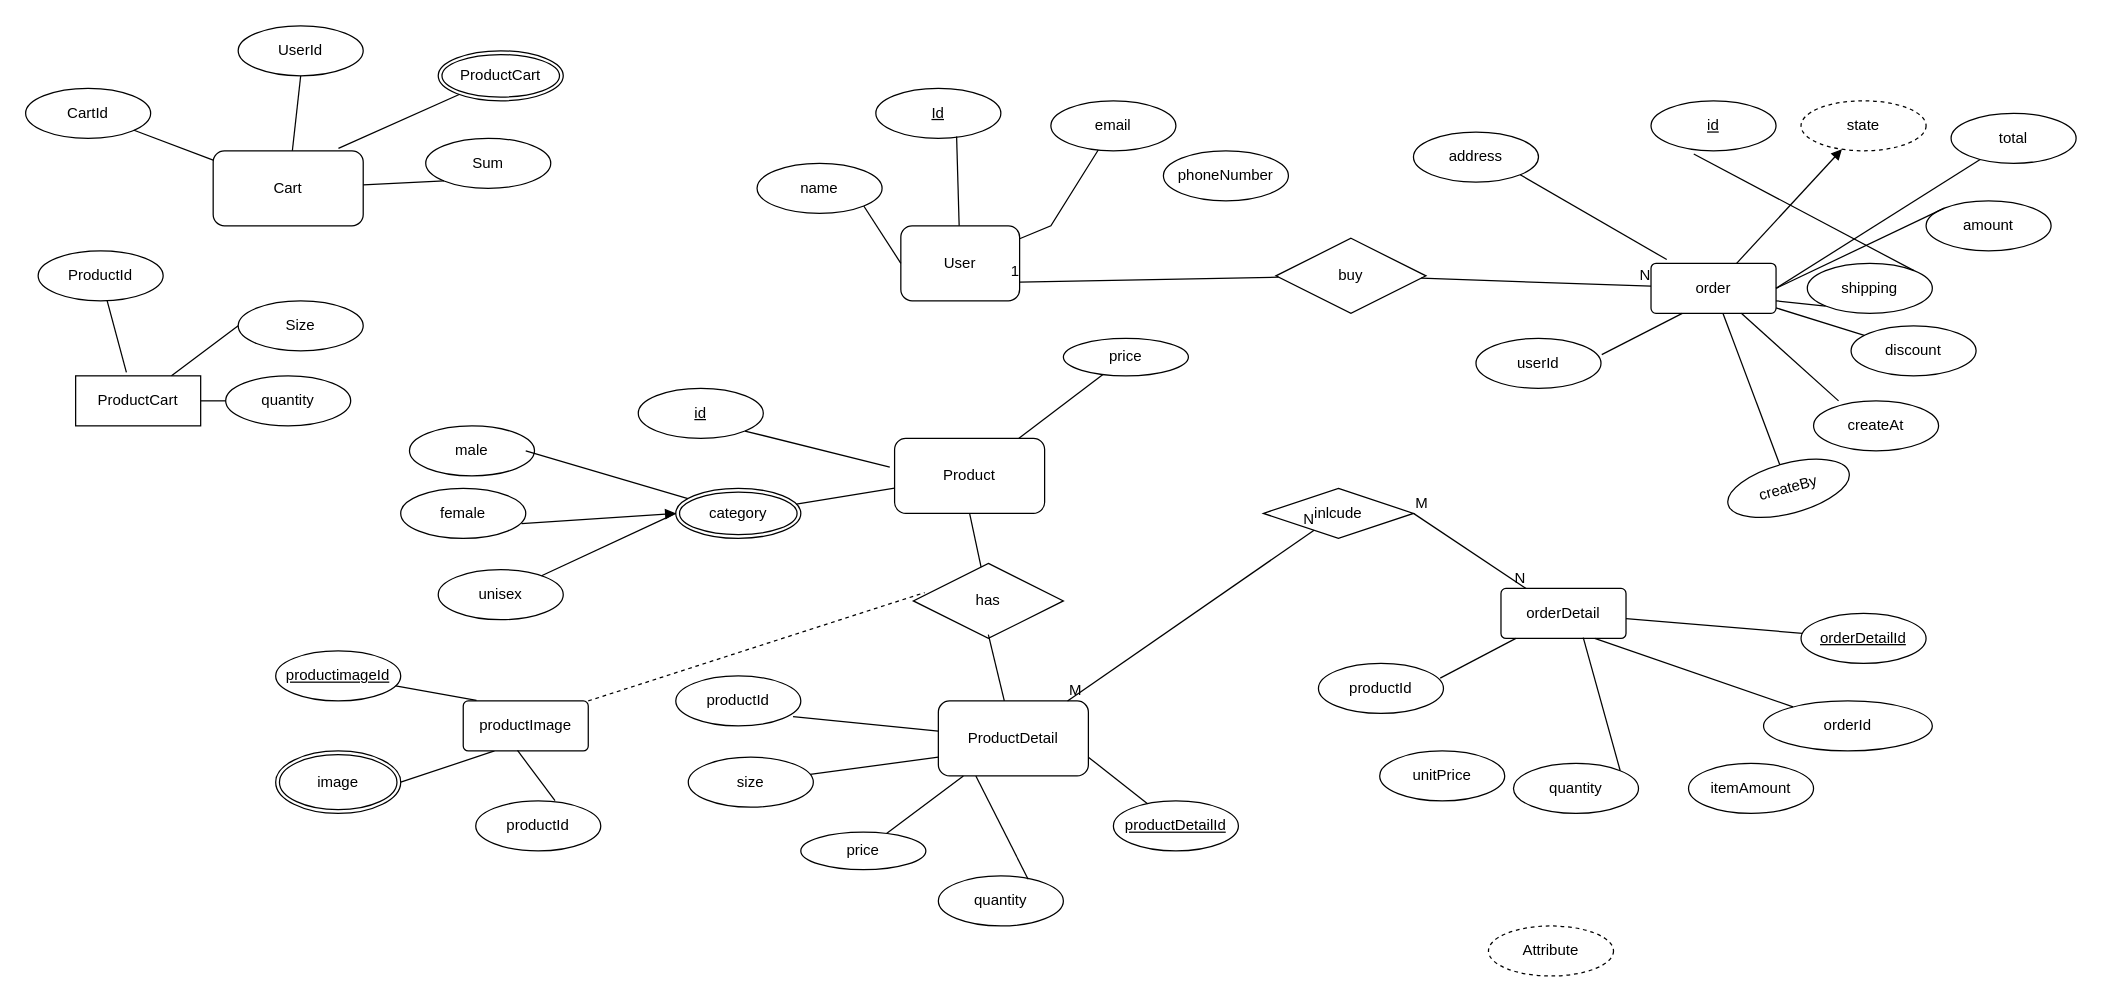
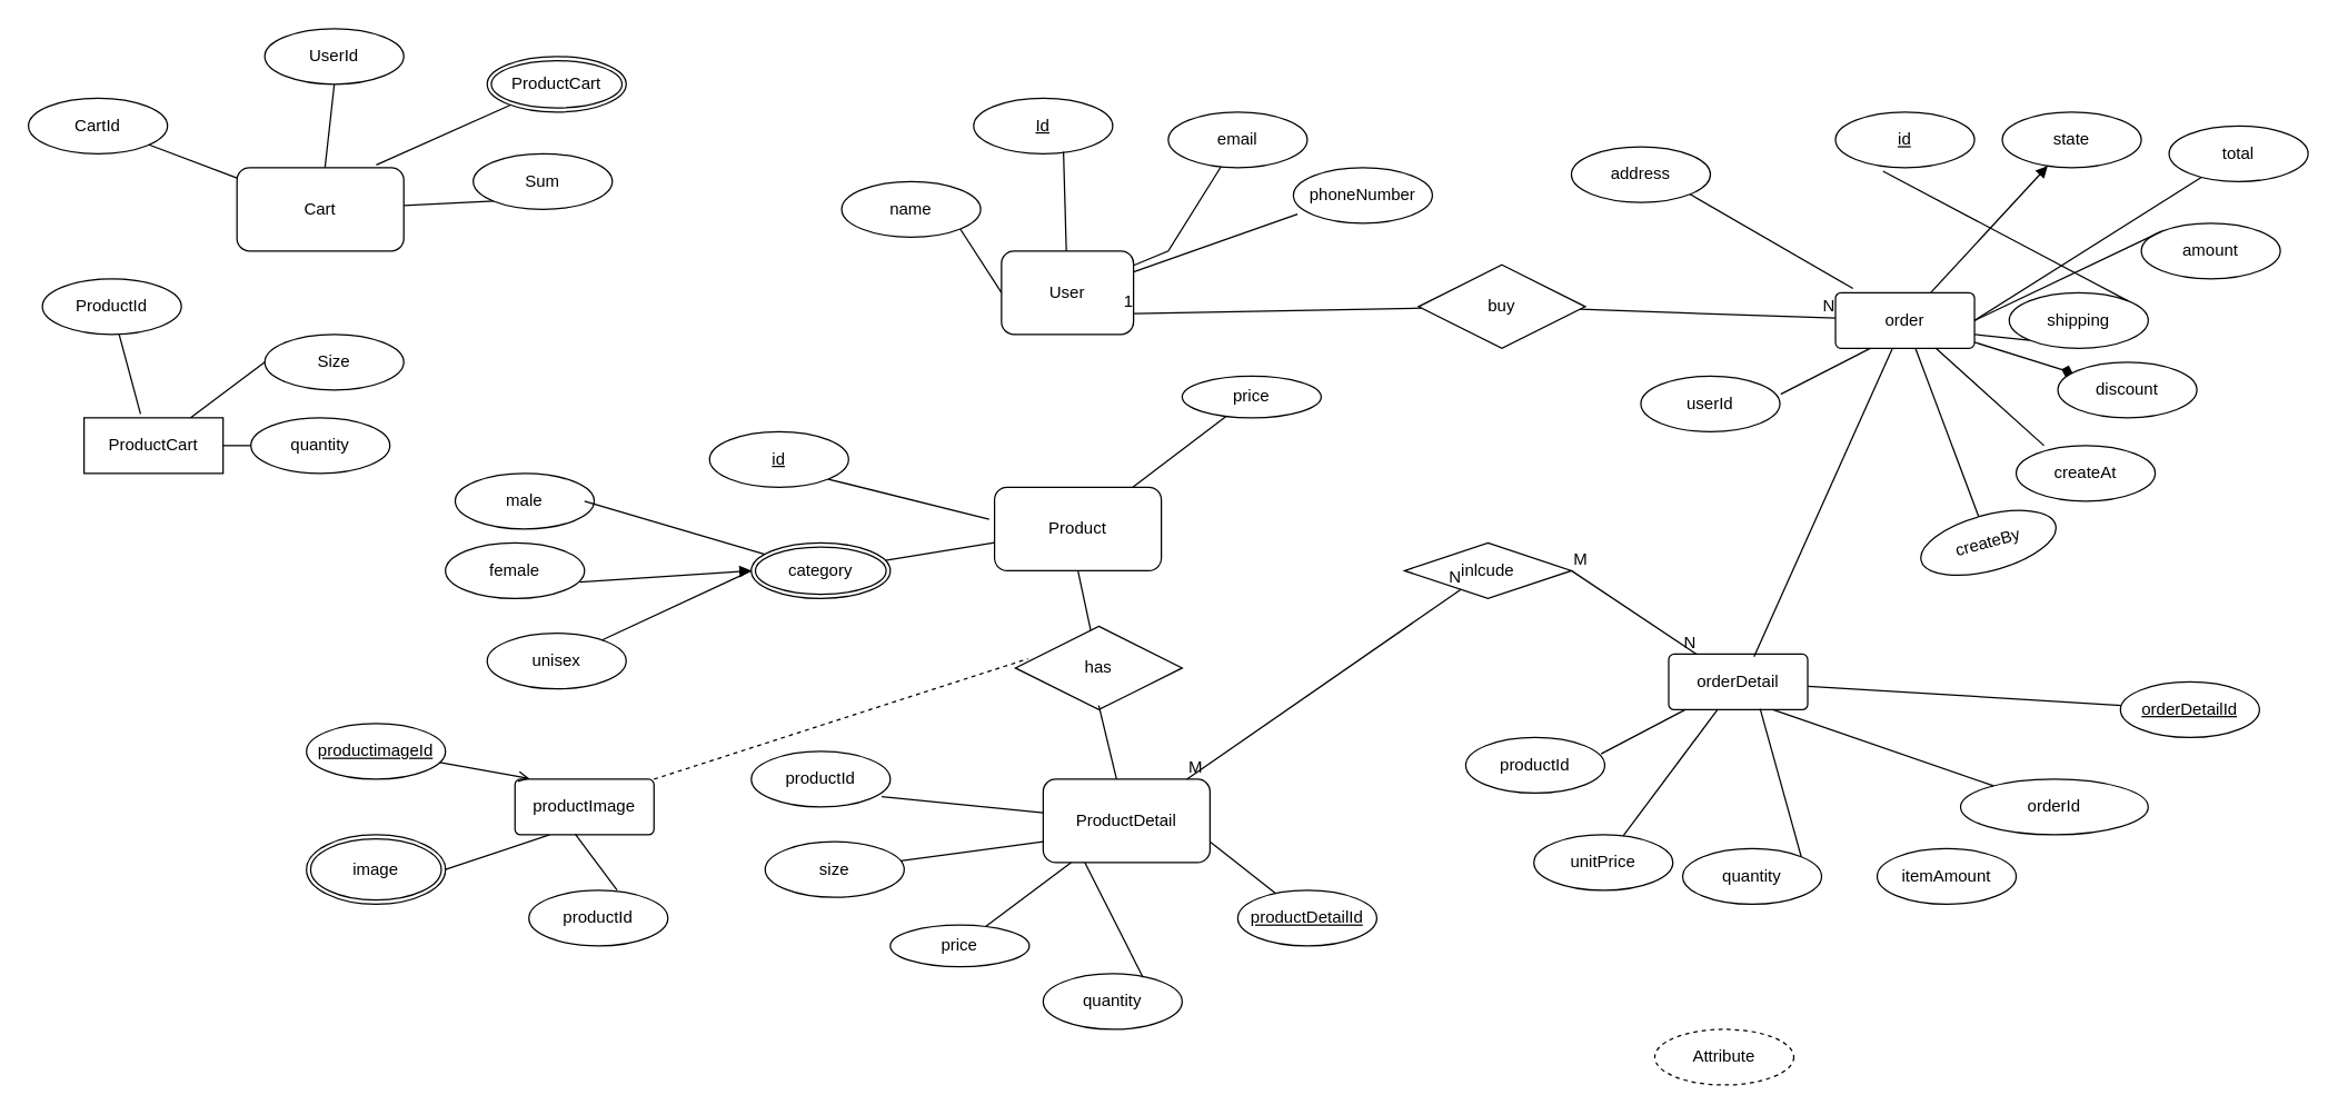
- <mxCell id="79" value="state" style="ellipse;whiteSpace=wrap;html=1;align=center;dashed=1;" parent="1" vertex="1"><mxGeometry x="1440" y="80" width="100" height="40" as="geometry" /></mxCell>
+ <mxCell id="79" value="state" style="ellipse;whiteSpace=wrap;html=1;align=center;" parent="1" vertex="1"><mxGeometry x="1440" y="80" width="100" height="40" as="geometry" /></mxCell>
+ <mxCell id="12" value="" style="endArrow=none;html=1;rounded=0;entryX=0.03;entryY=0.835;entryDx=0;entryDy=0;entryPerimeter=0;exitX=1;exitY=0.25;exitDx=0;exitDy=0;" parent="1" source="2" target="9" edge="1"><mxGeometry relative="1" as="geometry"><mxPoint x="850" y="200" as="sourcePoint" /><mxPoint x="910" y="190" as="targetPoint" /></mxGeometry></mxCell>
- <mxCell id="47" value="" style="endArrow=none;html=1;rounded=0;" parent="1" source="36" target="40" edge="1"><mxGeometry relative="1" as="geometry"><mxPoint x="1080" y="350" as="sourcePoint" /><mxPoint x="1240" y="350" as="targetPoint" /></mxGeometry></mxCell>
+ <mxCell id="47" value="" style="endArrow=diamond;html=1;rounded=0;" parent="1" source="36" target="40" edge="1"><mxGeometry relative="1" as="geometry"><mxPoint x="1080" y="350" as="sourcePoint" /><mxPoint x="1240" y="350" as="targetPoint" /></mxGeometry></mxCell>
+ <mxCell id="50" value="" style="endArrow=none;html=1;rounded=0;exitX=0.614;exitY=0.045;exitDx=0;exitDy=0;exitPerimeter=0;" parent="1" source="43" target="36" edge="1"><mxGeometry relative="1" as="geometry"><mxPoint x="1110" y="380" as="sourcePoint" /><mxPoint x="1270" y="380" as="targetPoint" /></mxGeometry></mxCell>
- <mxCell id="29" value="orderDetailId" style="ellipse;whiteSpace=wrap;html=1;align=center;fontStyle=4;" parent="1" vertex="1"><mxGeometry x="1440" y="490" width="100" height="40" as="geometry" /></mxCell>
+ <mxCell id="29" value="orderDetailId" style="ellipse;whiteSpace=wrap;html=1;align=center;fontStyle=4;" parent="1" vertex="1"><mxGeometry x="1525" y="490" width="100" height="40" as="geometry" /></mxCell>
+ <mxCell id="65" value="" style="endArrow=none;html=1;rounded=0;" parent="1" source="43" target="61" edge="1"><mxGeometry relative="1" as="geometry"><mxPoint x="1170" y="470" as="sourcePoint" /><mxPoint x="1230" y="330" as="targetPoint" /></mxGeometry></mxCell>
- <mxCell id="86" value="" style="endArrow=none;html=1;rounded=0;entryX=0.106;entryY=-0.01;entryDx=0;entryDy=0;entryPerimeter=0;" parent="1" source="85" target="83" edge="1"><mxGeometry relative="1" as="geometry"><mxPoint x="220" y="520" as="sourcePoint" /><mxPoint x="380" y="520" as="targetPoint" /></mxGeometry></mxCell>
+ <mxCell id="86" value="" style="endArrow=open;html=1;rounded=0;entryX=0.106;entryY=-0.01;entryDx=0;entryDy=0;entryPerimeter=0;" parent="1" source="85" target="83" edge="1"><mxGeometry relative="1" as="geometry"><mxPoint x="220" y="520" as="sourcePoint" /><mxPoint x="380" y="520" as="targetPoint" /></mxGeometry></mxCell>
